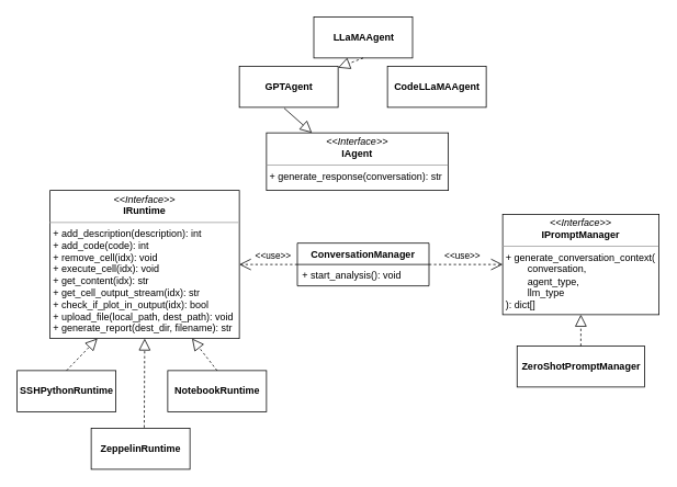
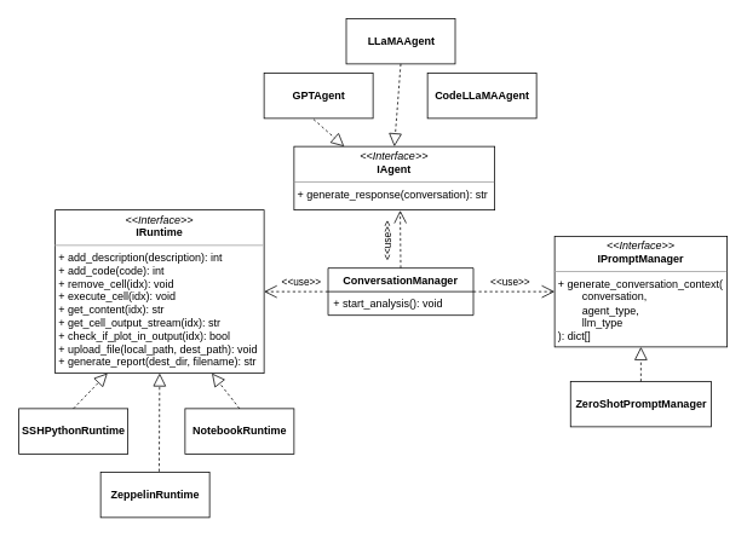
- <mxCell id="20" value="" style="endArrow=block;dashed=1;endFill=0;endSize=12;html=1;exitX=0.5;exitY=1;exitDx=0;exitDy=0;" parent="1" source="17" target="16" edge="1"><mxGeometry width="160" relative="1" as="geometry"><mxPoint x="210" y="140" as="sourcePoint" /><mxPoint x="370" y="140" as="targetPoint" /></mxGeometry></mxCell>
+ <mxCell id="20" value="" style="endArrow=block;dashed=1;endFill=0;endSize=12;html=1;exitX=0.5;exitY=1;exitDx=0;exitDy=0;entryX=0.5;entryY=0;entryDx=0;entryDy=0;" parent="1" source="17" target="4" edge="1"><mxGeometry width="160" relative="1" as="geometry"><mxPoint x="210" y="140" as="sourcePoint" /><mxPoint x="370" y="140" as="targetPoint" /></mxGeometry></mxCell>
- <mxCell id="19" value="" style="endArrow=block;dashed=0;endFill=0;endSize=12;html=1;exitX=0.454;exitY=1.02;exitDx=0;exitDy=0;exitPerimeter=0;entryX=0.25;entryY=0;entryDx=0;entryDy=0;" parent="1" source="16" target="4" edge="1"><mxGeometry width="160" relative="1" as="geometry"><mxPoint x="250" y="160" as="sourcePoint" /><mxPoint x="410" y="160" as="targetPoint" /></mxGeometry></mxCell>
+ <mxCell id="19" value="" style="endArrow=block;dashed=1;endFill=0;endSize=12;html=1;exitX=0.454;exitY=1.02;exitDx=0;exitDy=0;exitPerimeter=0;entryX=0.25;entryY=0;entryDx=0;entryDy=0;" parent="1" source="16" target="4" edge="1"><mxGeometry width="160" relative="1" as="geometry"><mxPoint x="250" y="160" as="sourcePoint" /><mxPoint x="410" y="160" as="targetPoint" /></mxGeometry></mxCell>
+ <mxCell id="12" value="&amp;lt;&amp;lt;use&amp;gt;&amp;gt;" style="endArrow=open;endSize=12;dashed=1;html=1;exitX=0.5;exitY=0;exitDx=0;exitDy=0;entryX=0.529;entryY=1.007;entryDx=0;entryDy=0;entryPerimeter=0;horizontal=0;" parent="1" source="8" target="4" edge="1"><mxGeometry x="-0.051" y="14" width="160" relative="1" as="geometry"><mxPoint x="530.5" y="331" as="sourcePoint" /><mxPoint x="620" y="331" as="targetPoint" /><mxPoint as="offset" /></mxGeometry></mxCell>
